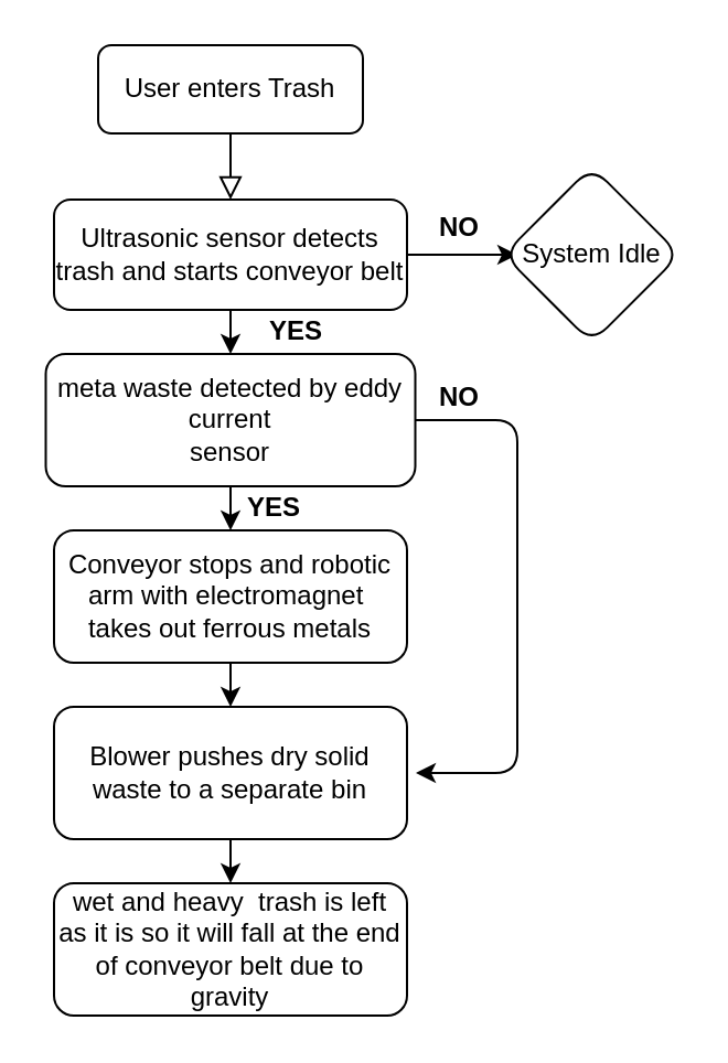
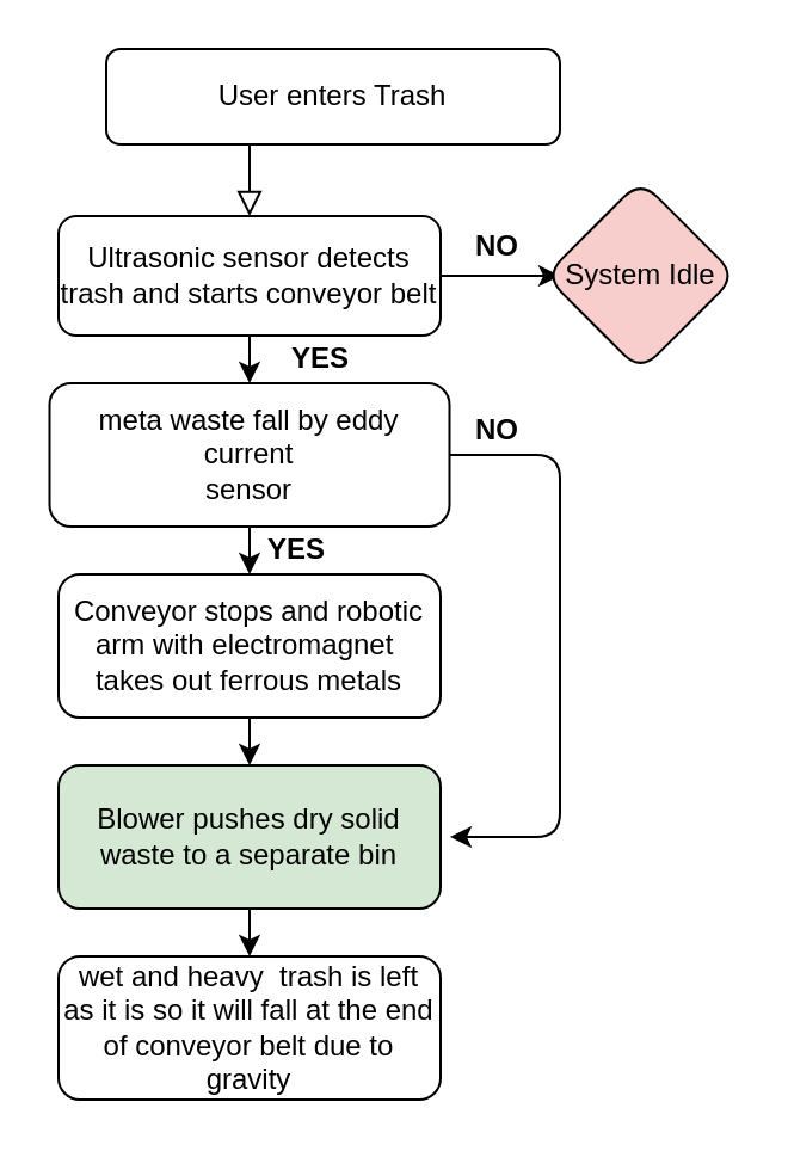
- <mxCell id="3" value="User enters Trash" style="rounded=1;whiteSpace=wrap;html=1;fontSize=12;glass=0;strokeWidth=1;shadow=0;" parent="1" vertex="1"><mxGeometry x="44" y="20" width="120" height="40" as="geometry" /></mxCell>
+ <mxCell id="3" value="User enters Trash" style="rounded=1;whiteSpace=wrap;html=1;fontSize=12;glass=0;strokeWidth=1;shadow=0;" parent="1" vertex="1"><mxGeometry x="44" y="20" width="190" height="40" as="geometry" /></mxCell>
- <mxCell id="17" value="System Idle" style="rhombus;whiteSpace=wrap;html=1;rounded=1;" vertex="1" parent="1"><mxGeometry x="227.75" y="75" width="80" height="80" as="geometry" /></mxCell>
+ <mxCell id="17" value="System Idle" style="rhombus;whiteSpace=wrap;html=1;rounded=1;fillColor=#f8cecc;" vertex="1" parent="1"><mxGeometry x="227.75" y="75" width="80" height="80" as="geometry" /></mxCell>
- <mxCell id="6" value="meta waste detected by eddy current&lt;br&gt;sensor" style="rectangle;whiteSpace=wrap;html=1;rounded=1;" vertex="1" parent="1"><mxGeometry x="20.25" y="160" width="167.5" height="60" as="geometry" /></mxCell>
+ <mxCell id="6" value="meta waste fall by eddy current&lt;br&gt;sensor" style="rectangle;whiteSpace=wrap;html=1;rounded=1;" vertex="1" parent="1"><mxGeometry x="20.25" y="160" width="167.5" height="60" as="geometry" /></mxCell>
- <mxCell id="10" value="Blower pushes dry solid waste to a separate bin" style="rounded=1;whiteSpace=wrap;html=1;" vertex="1" parent="1"><mxGeometry x="24" y="320" width="160" height="60" as="geometry" /></mxCell>
+ <mxCell id="10" value="Blower pushes dry solid waste to a separate bin" style="rounded=1;whiteSpace=wrap;html=1;fillColor=#d5e8d4;" vertex="1" parent="1"><mxGeometry x="24" y="320" width="160" height="60" as="geometry" /></mxCell>
